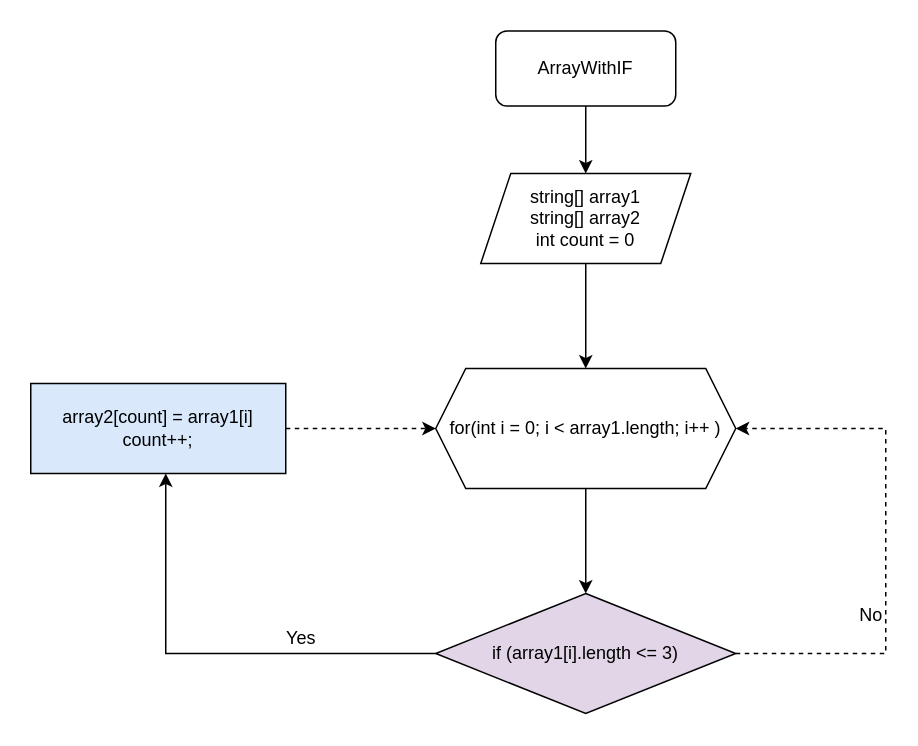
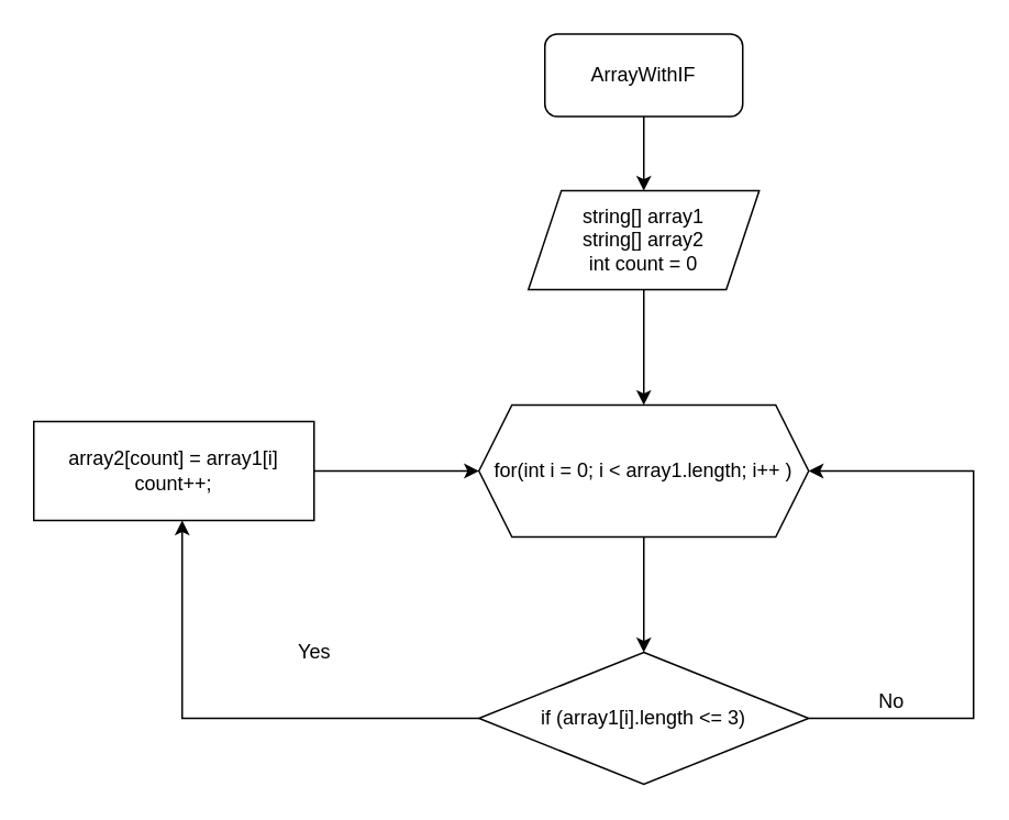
- <mxCell id="13" value="array2[count] = array1[i]&lt;br&gt;count++;" style="rounded=0;whiteSpace=wrap;html=1;fillColor=#dae8fc;" vertex="1" parent="1"><mxGeometry x="20" y="255" width="170" height="60" as="geometry" /></mxCell>
+ <mxCell id="13" value="array2[count] = array1[i]&lt;br&gt;count++;" style="rounded=0;whiteSpace=wrap;html=1;" vertex="1" parent="1"><mxGeometry x="20" y="255" width="170" height="60" as="geometry" /></mxCell>
- <mxCell id="12" style="edgeStyle=orthogonalEdgeStyle;rounded=0;orthogonalLoop=1;jettySize=auto;html=1;entryX=0;entryY=0.5;entryDx=0;entryDy=0;dashed=1;" edge="1" parent="1" source="13" target="7"><mxGeometry relative="1" as="geometry" /></mxCell>
+ <mxCell id="12" style="edgeStyle=orthogonalEdgeStyle;rounded=0;orthogonalLoop=1;jettySize=auto;html=1;entryX=0;entryY=0.5;entryDx=0;entryDy=0;" edge="1" parent="1" source="13" target="7"><mxGeometry relative="1" as="geometry" /></mxCell>
- <mxCell id="8" style="edgeStyle=orthogonalEdgeStyle;rounded=0;orthogonalLoop=1;jettySize=auto;html=1;entryX=1;entryY=0.5;entryDx=0;entryDy=0;dashed=1;" edge="1" parent="1" source="10" target="7"><mxGeometry relative="1" as="geometry"><mxPoint x="630" y="285" as="targetPoint" /><Array as="points"><mxPoint x="590" y="435" /><mxPoint x="590" y="285" /></Array></mxGeometry></mxCell>
+ <mxCell id="8" style="edgeStyle=orthogonalEdgeStyle;rounded=0;orthogonalLoop=1;jettySize=auto;html=1;entryX=1;entryY=0.5;entryDx=0;entryDy=0;" edge="1" parent="1" source="10" target="7"><mxGeometry relative="1" as="geometry"><mxPoint x="630" y="285" as="targetPoint" /><Array as="points"><mxPoint x="590" y="435" /><mxPoint x="590" y="285" /></Array></mxGeometry></mxCell>
- <mxCell id="11" value="No" style="text;html=1;align=center;verticalAlign=middle;resizable=0;points=[];autosize=1;strokeColor=none;fillColor=none;" vertex="1" parent="1"><mxGeometry x="560" y="395" width="40" height="30" as="geometry" /></mxCell>
+ <mxCell id="11" value="No" style="text;html=1;align=center;verticalAlign=middle;resizable=0;points=[];autosize=1;strokeColor=none;fillColor=none;" vertex="1" parent="1"><mxGeometry x="520" y="410" width="40" height="30" as="geometry" /></mxCell>
- <mxCell id="14" value="Yes" style="text;html=1;align=center;verticalAlign=middle;resizable=0;points=[];autosize=1;strokeColor=none;fillColor=none;" vertex="1" parent="1"><mxGeometry x="180" y="410" width="40" height="30" as="geometry" /></mxCell>
+ <mxCell id="14" value="Yes" style="text;html=1;align=center;verticalAlign=middle;resizable=0;points=[];autosize=1;strokeColor=none;fillColor=none;" vertex="1" parent="1"><mxGeometry x="170" y="380" width="40" height="30" as="geometry" /></mxCell>
- <mxCell id="10" value="if (array1[i].length &amp;lt;= 3)" style="rhombus;whiteSpace=wrap;html=1;fillColor=#e1d5e7;" vertex="1" parent="1"><mxGeometry x="290" y="395" width="200" height="80" as="geometry" /></mxCell>
+ <mxCell id="10" value="if (array1[i].length &amp;lt;= 3)" style="rhombus;whiteSpace=wrap;html=1;" vertex="1" parent="1"><mxGeometry x="290" y="395" width="200" height="80" as="geometry" /></mxCell>
